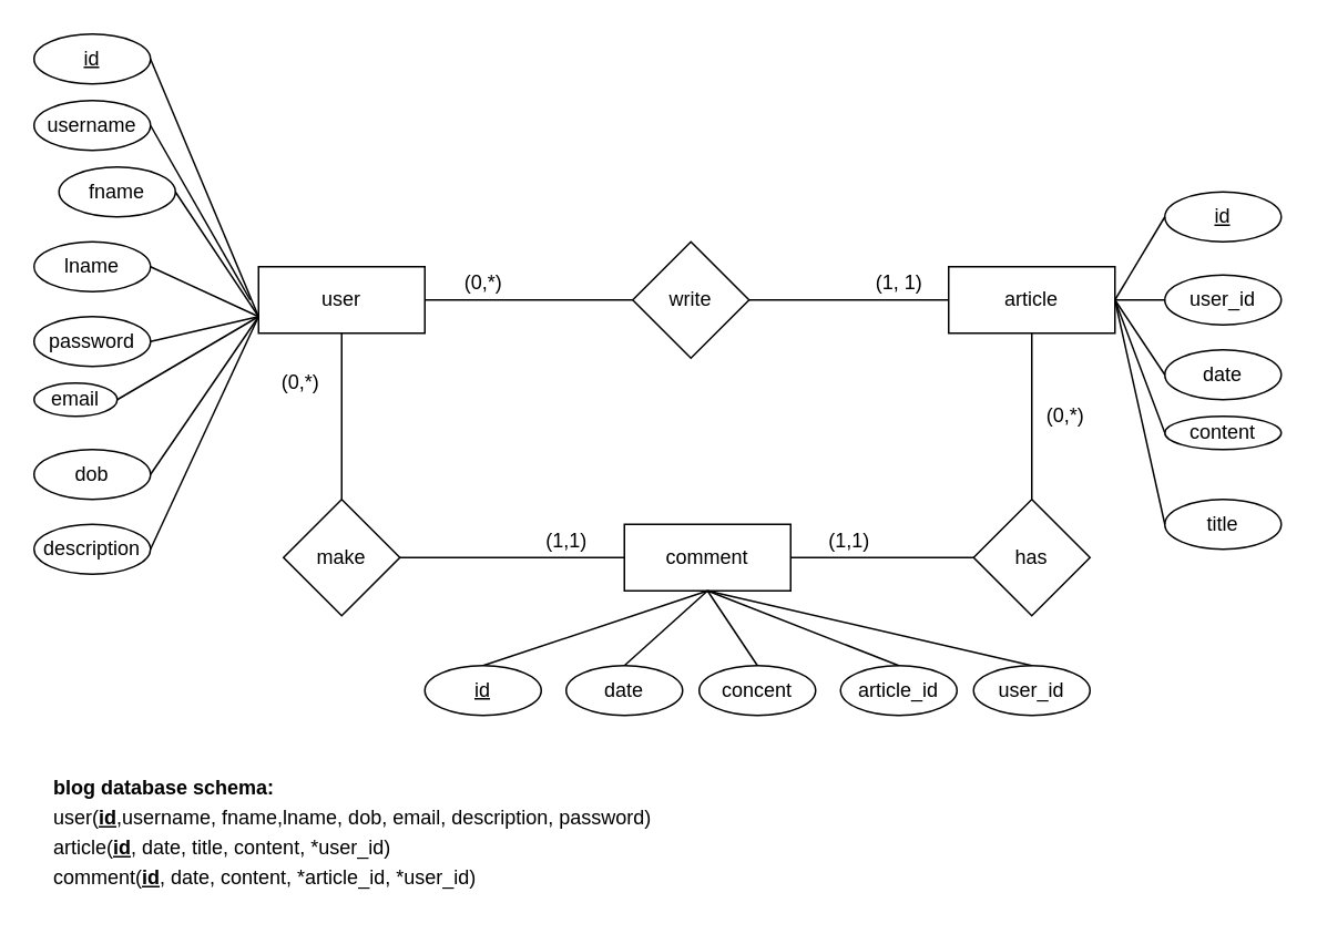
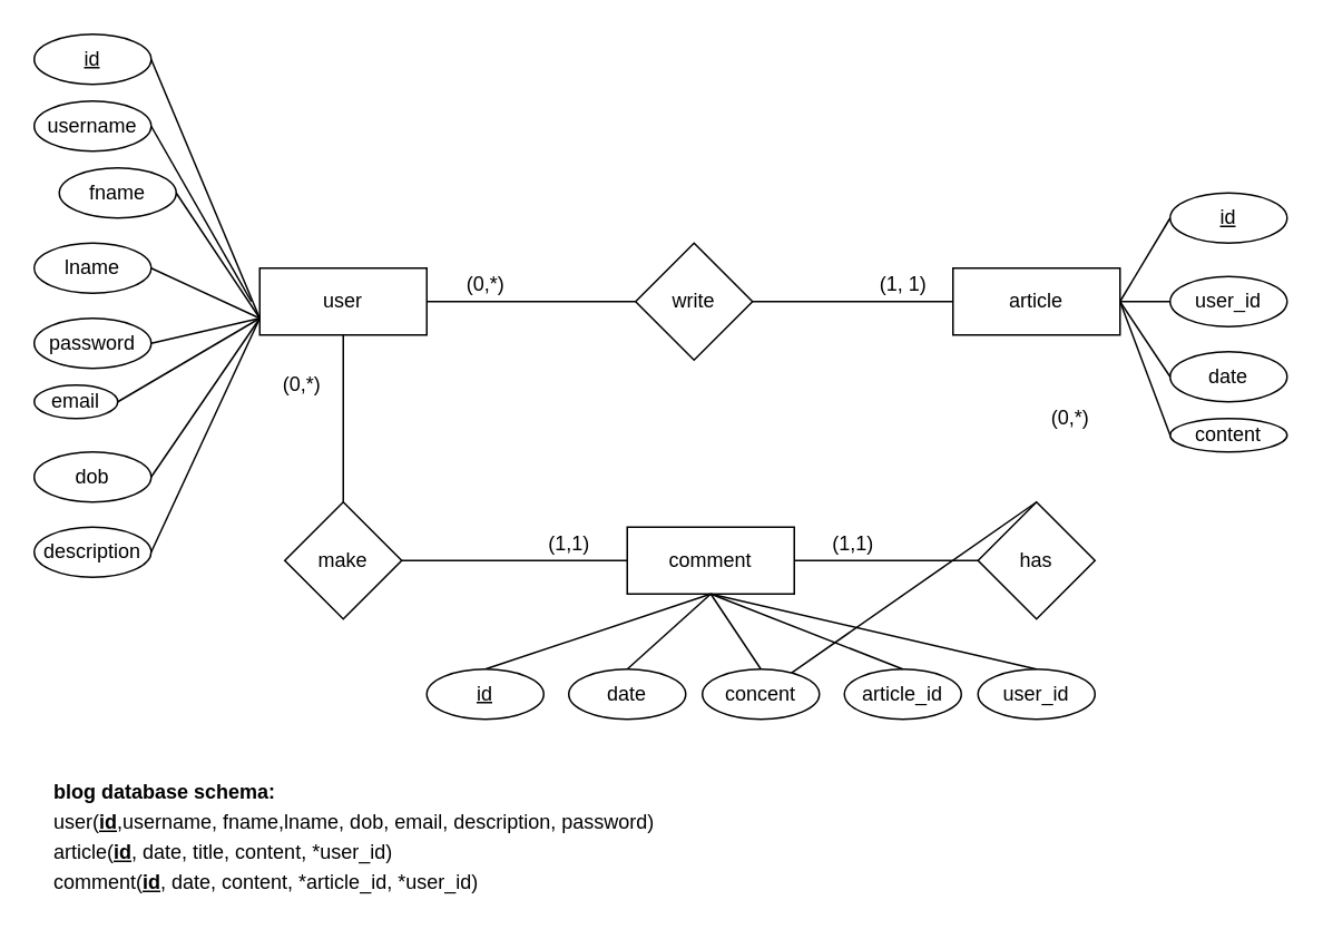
- <mxCell id="13" value="" style="endArrow=none;html=1;entryX=0.5;entryY=1;entryDx=0;entryDy=0;exitX=0.5;exitY=0;exitDx=0;exitDy=0;" parent="1" source="6" target="4" edge="1"><mxGeometry width="50" height="50" relative="1" as="geometry"><mxPoint x="510" y="320" as="sourcePoint" /><mxPoint x="560" y="270" as="targetPoint" /></mxGeometry></mxCell>
+ <mxCell id="13" value="" style="endArrow=none;html=1;exitX=0.5;exitY=0;exitDx=0;exitDy=0;" parent="1" source="6" target="54" edge="1"><mxGeometry width="50" height="50" relative="1" as="geometry"><mxPoint x="510" y="320" as="sourcePoint" /><mxPoint x="560" y="270" as="targetPoint" /></mxGeometry></mxCell>
- <mxCell id="51" value="" style="endArrow=none;html=1;exitX=0;exitY=0.5;exitDx=0;exitDy=0;entryX=1;entryY=0.5;entryDx=0;entryDy=0;" edge="1" parent="1" source="50" target="4"><mxGeometry width="50" height="50" relative="1" as="geometry"><mxPoint x="390" y="320" as="sourcePoint" /><mxPoint x="440" y="270" as="targetPoint" /></mxGeometry></mxCell>
- <mxCell id="50" value="title" style="ellipse;whiteSpace=wrap;html=1;align=center;" vertex="1" parent="1"><mxGeometry x="700" y="300" width="70" height="30" as="geometry" /></mxCell>
